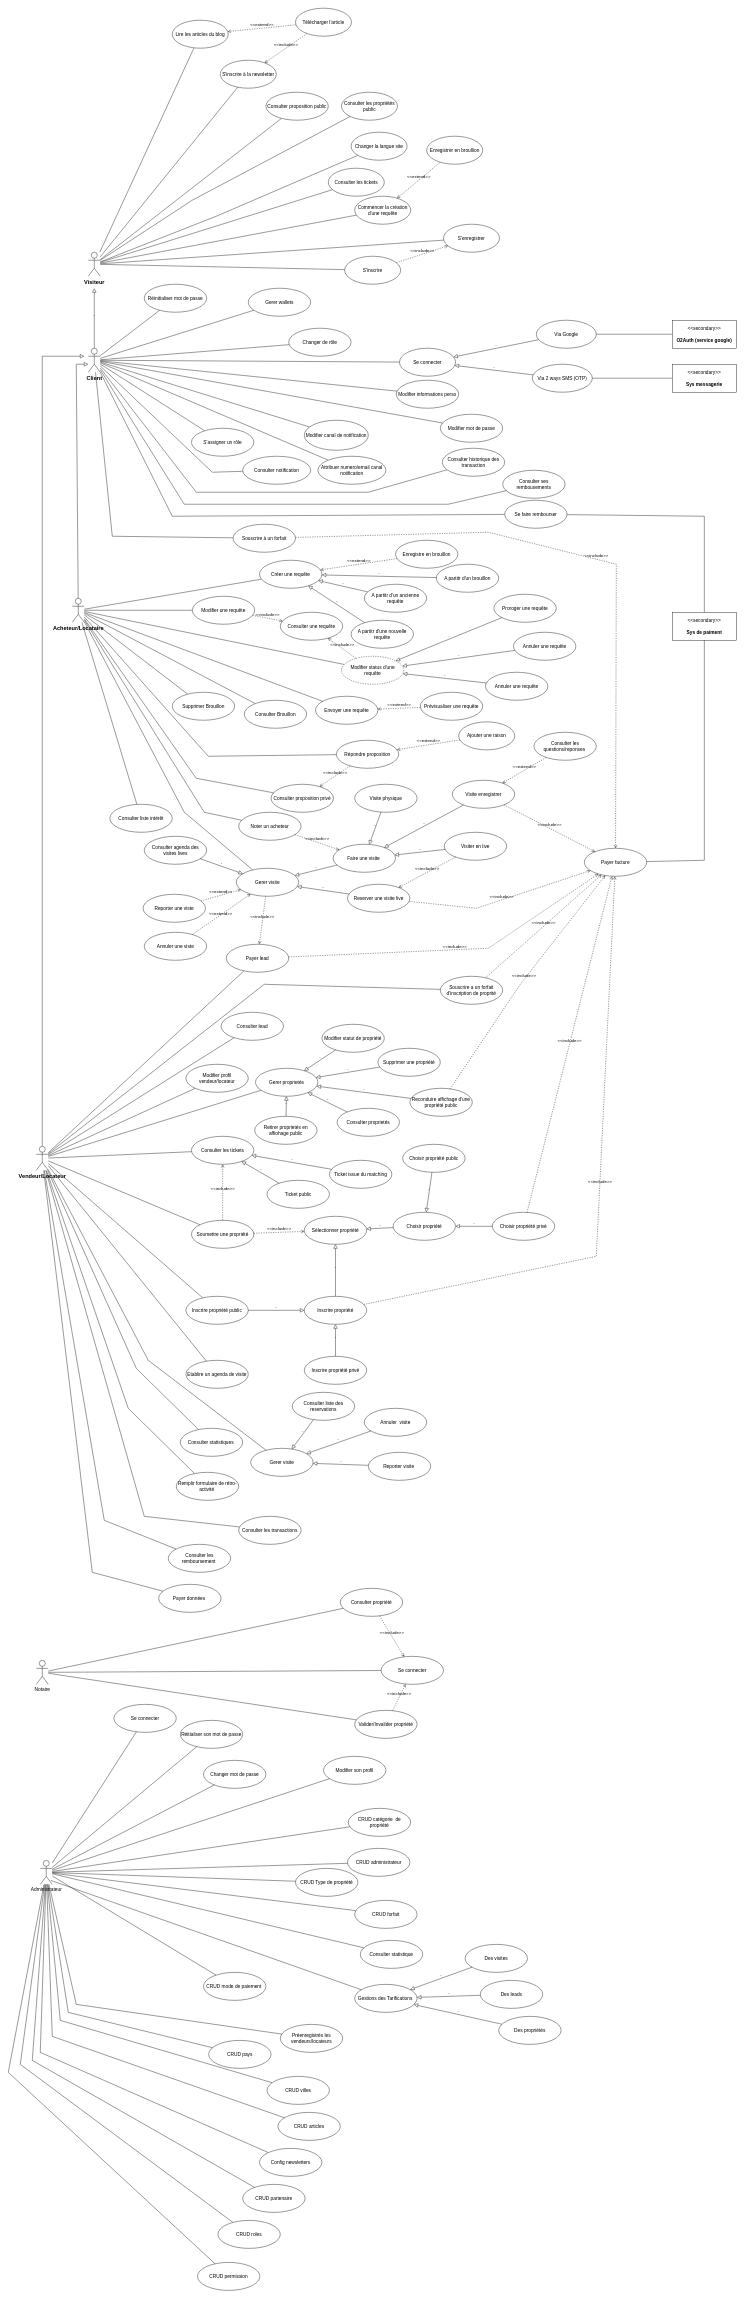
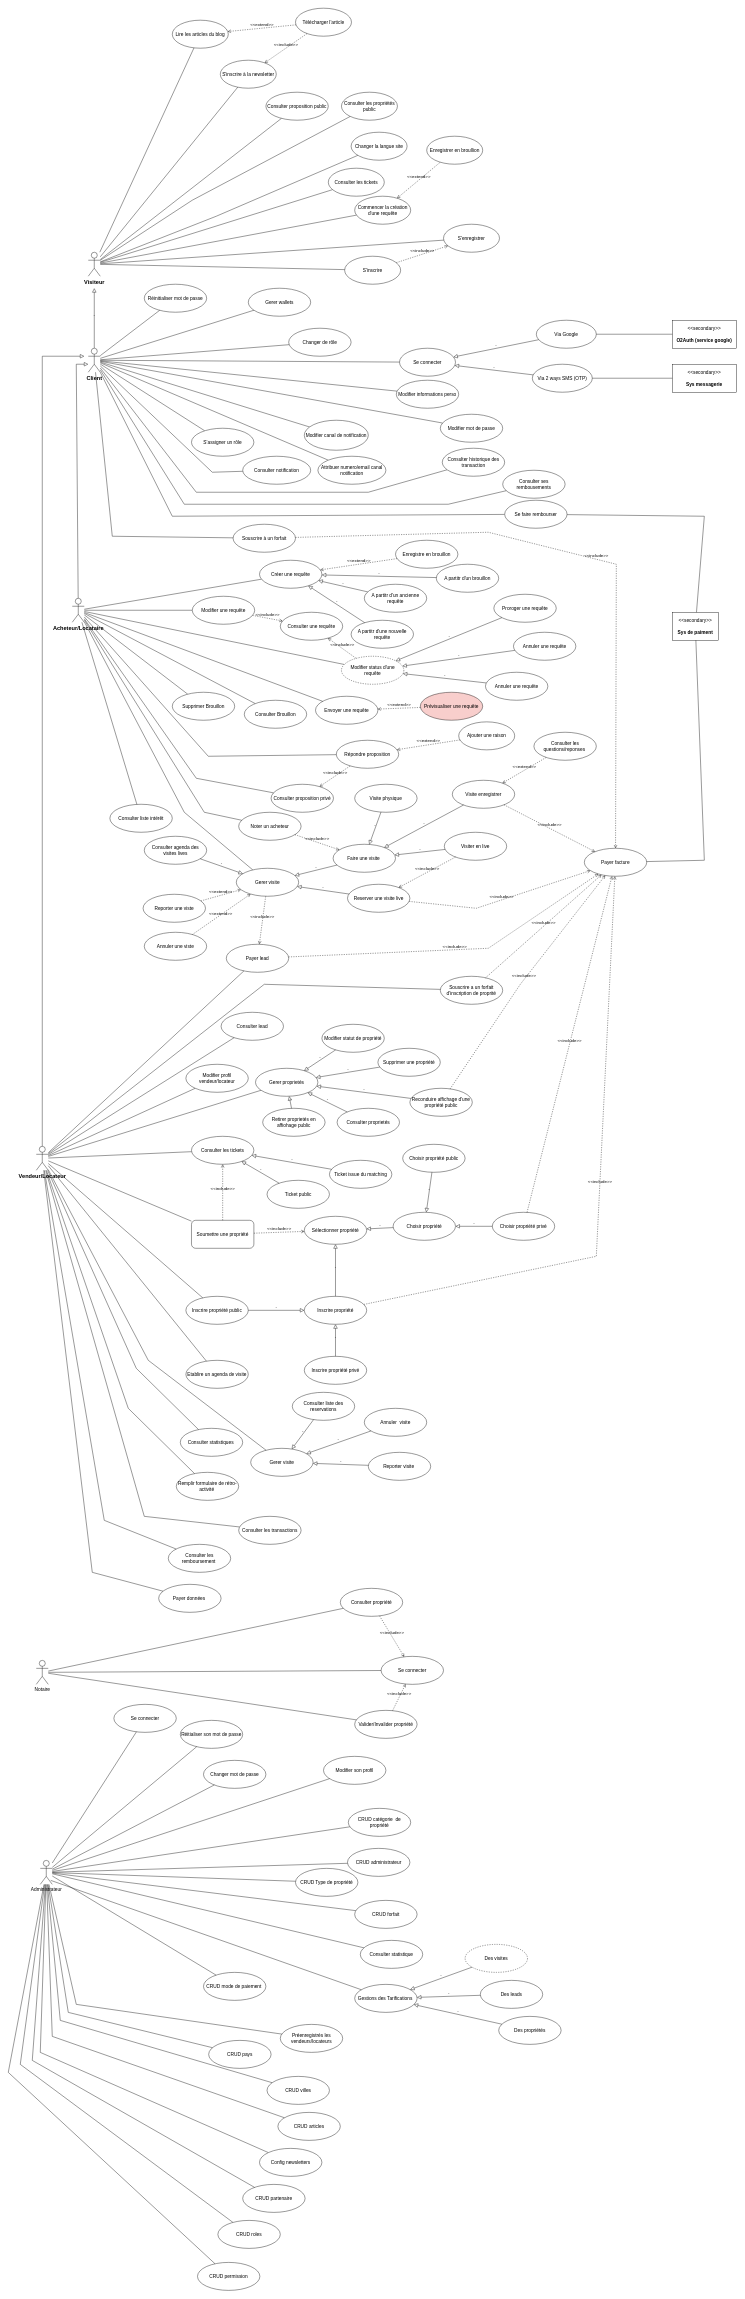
- <mxCell id="87" value="&amp;lt;&amp;lt;secondary&amp;gt;&amp;gt;&lt;br&gt;&lt;br&gt;&lt;b&gt;Sys de paiment&lt;/b&gt;" style="html=1;align=center;verticalAlign=middle;dashed=0;whiteSpace=wrap;" parent="1" vertex="1"><mxGeometry x="1680" y="1530" width="160" height="70" as="geometry" /></mxCell>
+ <mxCell id="87" value="&amp;lt;&amp;lt;secondary&amp;gt;&amp;gt;&lt;br&gt;&lt;br&gt;&lt;b&gt;Sys de paiment&lt;/b&gt;" style="html=1;align=center;verticalAlign=middle;dashed=0;whiteSpace=wrap;" parent="1" vertex="1"><mxGeometry x="1680" y="1530" width="115" height="70" as="geometry" /></mxCell>
- <mxCell id="223" value="Prévisualiser une requête" style="ellipse;whiteSpace=wrap;html=1;" parent="1" vertex="1"><mxGeometry x="1050" y="1730" width="156" height="70" as="geometry" /></mxCell>
+ <mxCell id="223" value="Prévisualiser une requête" style="ellipse;whiteSpace=wrap;html=1;fillColor=#f8cecc;" parent="1" vertex="1"><mxGeometry x="1050" y="1730" width="156" height="70" as="geometry" /></mxCell>
- <mxCell id="173" value="Retirer proprietés en affiohage public" style="ellipse;whiteSpace=wrap;html=1;" parent="1" vertex="1"><mxGeometry x="636" y="2790" width="156" height="70" as="geometry" /></mxCell>
+ <mxCell id="173" value="Retirer proprietés en affiohage public" style="ellipse;whiteSpace=wrap;html=1;" parent="1" vertex="1"><mxGeometry x="656" y="2770" width="156" height="70" as="geometry" /></mxCell>
- <mxCell id="142" value="Soumettre une propriété" style="ellipse;whiteSpace=wrap;html=1;" parent="1" vertex="1"><mxGeometry x="478" y="3050" width="156" height="70" as="geometry" /></mxCell>
+ <mxCell id="142" value="Soumettre une propriété" style="whiteSpace=wrap;html=1;rounded=1;" parent="1" vertex="1"><mxGeometry x="478" y="3050" width="156" height="70" as="geometry" /></mxCell>
- <mxCell id="273" value="Des visites" style="ellipse;whiteSpace=wrap;html=1;" parent="1" vertex="1"><mxGeometry x="1162" y="4860" width="156" height="70" as="geometry" /></mxCell>
+ <mxCell id="273" value="Des visites" style="ellipse;whiteSpace=wrap;html=1;dashed=1;" parent="1" vertex="1"><mxGeometry x="1162" y="4860" width="156" height="70" as="geometry" /></mxCell>
